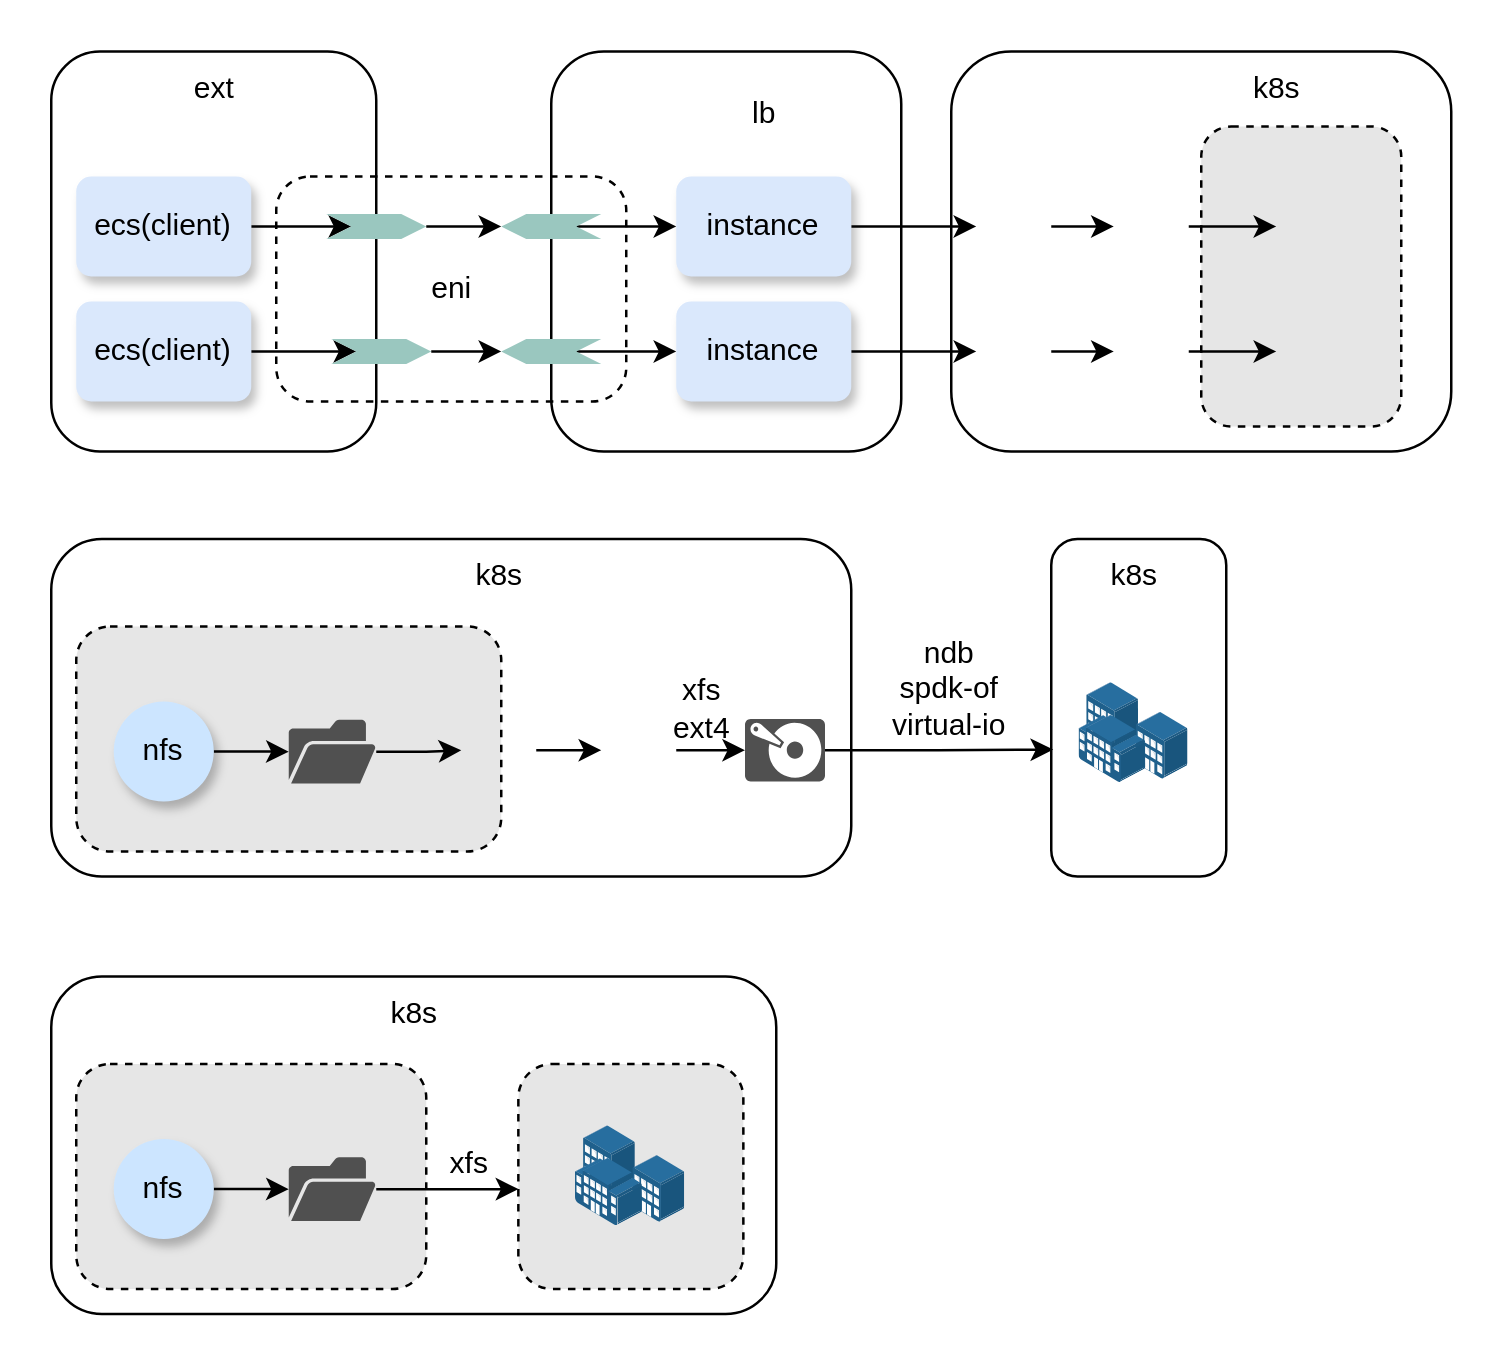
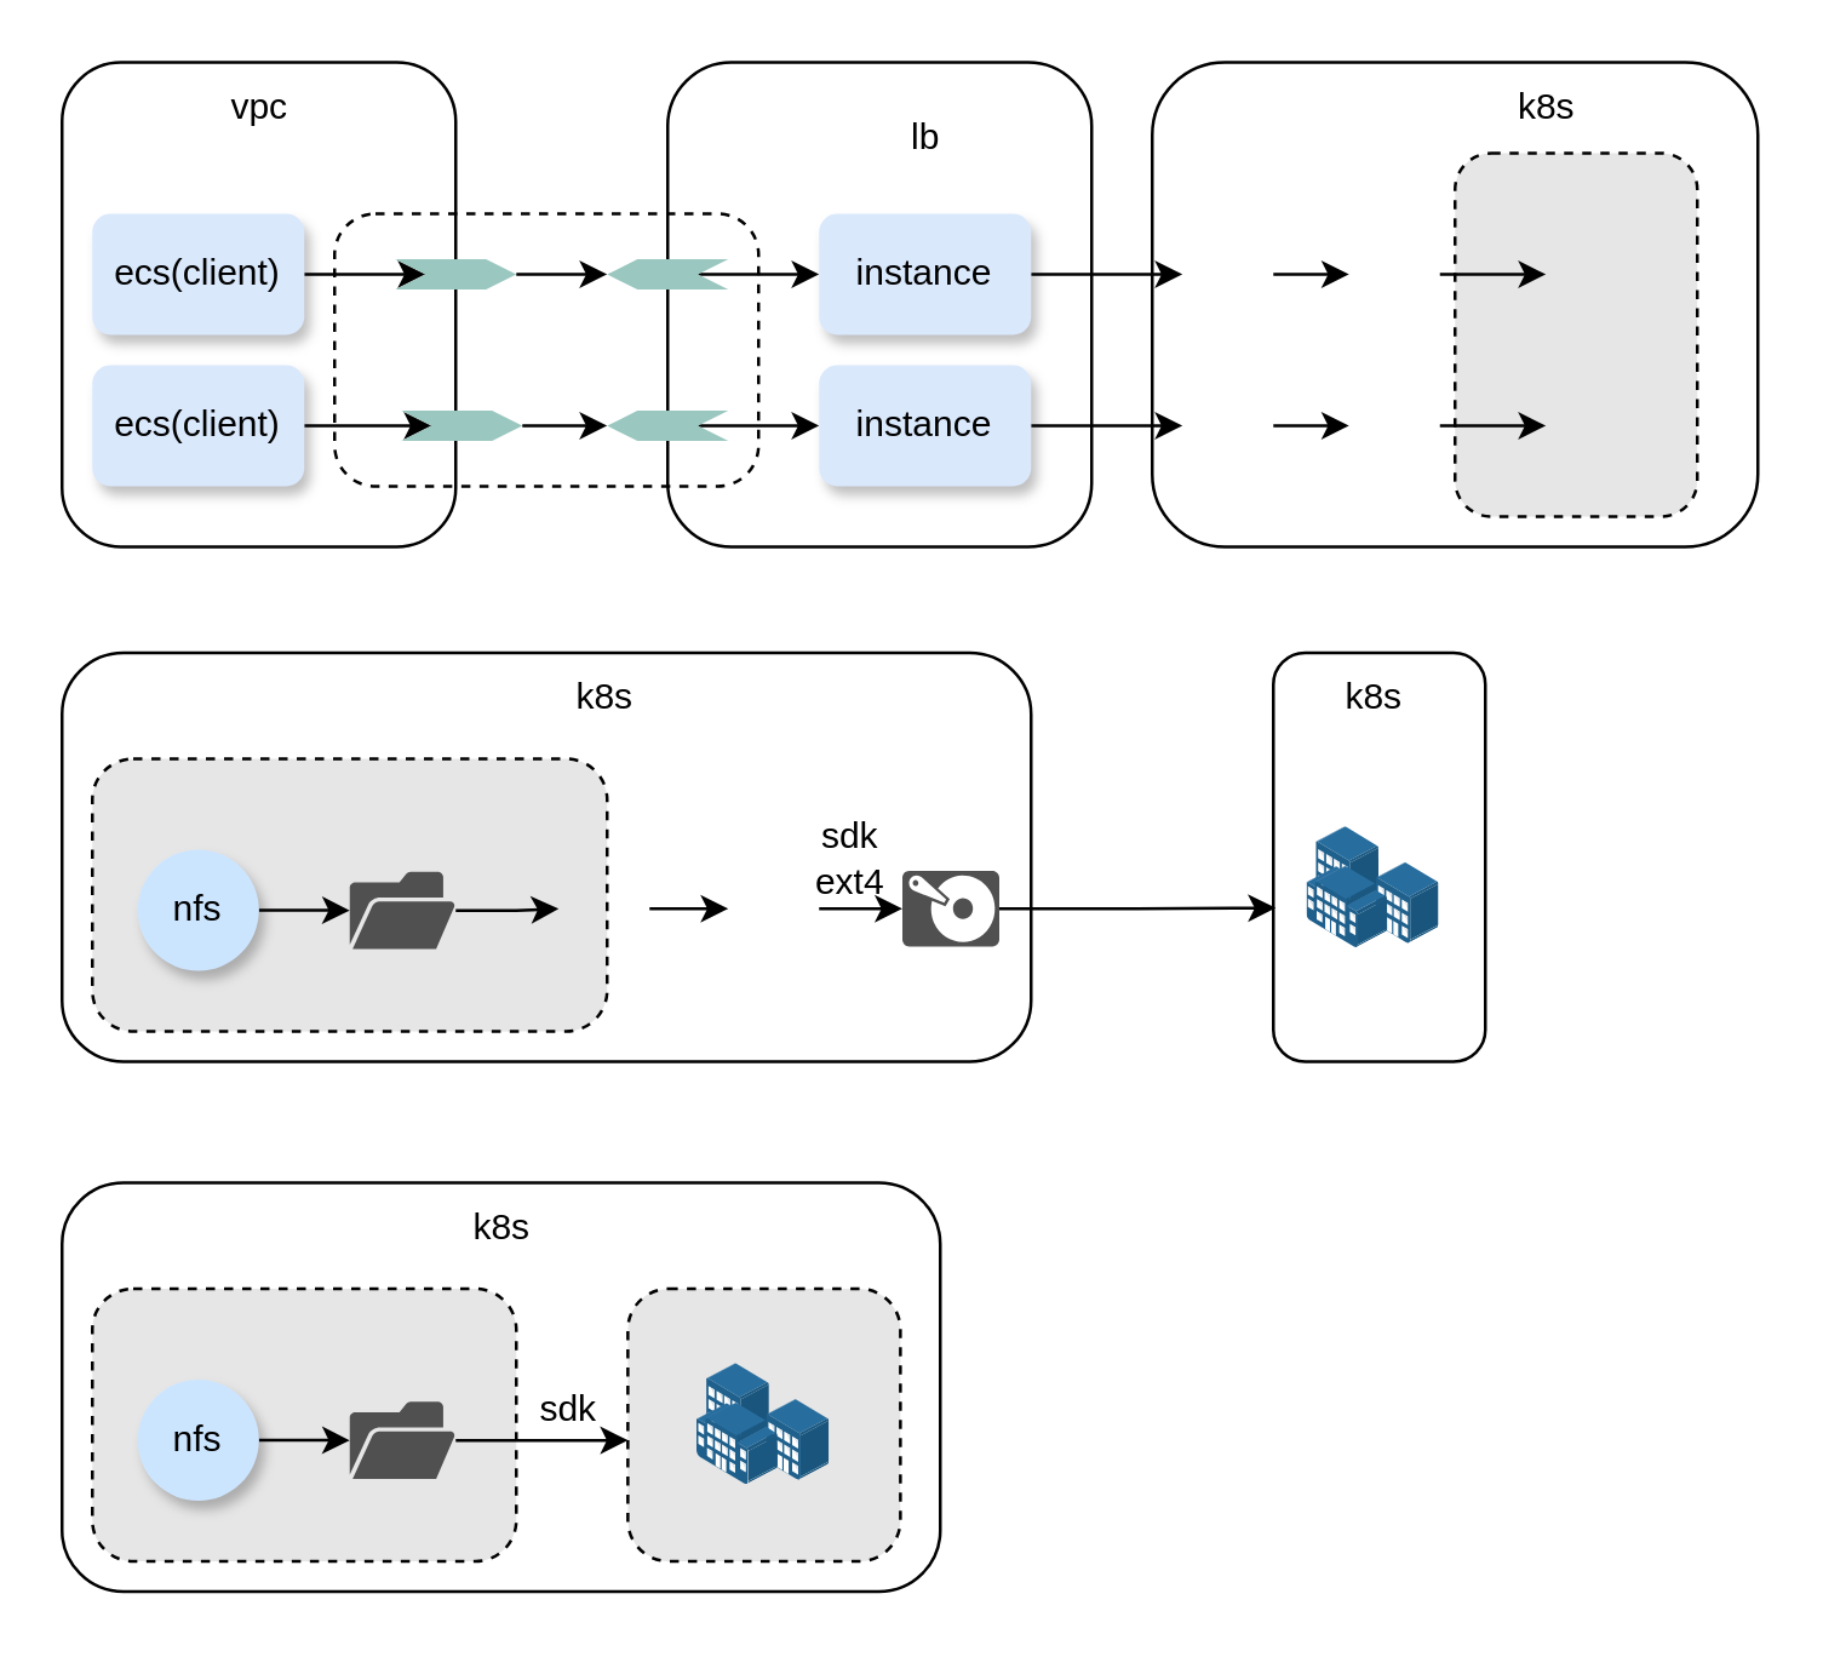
- <mxCell id="6" value="ext" style="text;html=1;align=center;verticalAlign=middle;resizable=0;points=[];autosize=1;strokeColor=none;fillColor=none;" parent="1" vertex="1"><mxGeometry x="65" y="20" width="40" height="30" as="geometry" /></mxCell>
+ <mxCell id="6" value="vpc" style="text;html=1;align=center;verticalAlign=middle;resizable=0;points=[];autosize=1;strokeColor=none;fillColor=none;" parent="1" vertex="1"><mxGeometry x="65" y="20" width="40" height="30" as="geometry" /></mxCell>
- <mxCell id="24" value="eni" style="text;html=1;align=center;verticalAlign=middle;resizable=0;points=[];autosize=1;strokeColor=none;fillColor=none;" parent="1" vertex="1"><mxGeometry x="160" y="100" width="40" height="30" as="geometry" /></mxCell>
- <mxCell id="56" value="ndb&lt;br&gt;spdk-of&lt;br&gt;virtual-io" style="text;html=1;align=center;verticalAlign=middle;resizable=0;points=[];autosize=1;strokeColor=none;fillColor=none;" parent="1" vertex="1"><mxGeometry x="344" y="245" width="70" height="60" as="geometry" /></mxCell>
- <mxCell id="51" value="xfs&lt;br&gt;ext4" style="text;html=1;align=center;verticalAlign=middle;resizable=0;points=[];autosize=1;strokeColor=none;fillColor=none;" parent="1" vertex="1"><mxGeometry x="255" y="262.5" width="50" height="40" as="geometry" /></mxCell>
+ <mxCell id="51" value="sdk&lt;br&gt;ext4" style="text;html=1;align=center;verticalAlign=middle;resizable=0;points=[];autosize=1;strokeColor=none;fillColor=none;" parent="1" vertex="1"><mxGeometry x="255" y="262.5" width="50" height="40" as="geometry" /></mxCell>
- <mxCell id="68" value="xfs" style="text;html=1;align=center;verticalAlign=middle;resizable=0;points=[];autosize=1;strokeColor=none;fillColor=none;" parent="1" vertex="1"><mxGeometry x="166.84" y="450" width="40" height="30" as="geometry" /></mxCell>
+ <mxCell id="68" value="sdk" style="text;html=1;align=center;verticalAlign=middle;resizable=0;points=[];autosize=1;strokeColor=none;fillColor=none;" parent="1" vertex="1"><mxGeometry x="166.84" y="450" width="40" height="30" as="geometry" /></mxCell>
